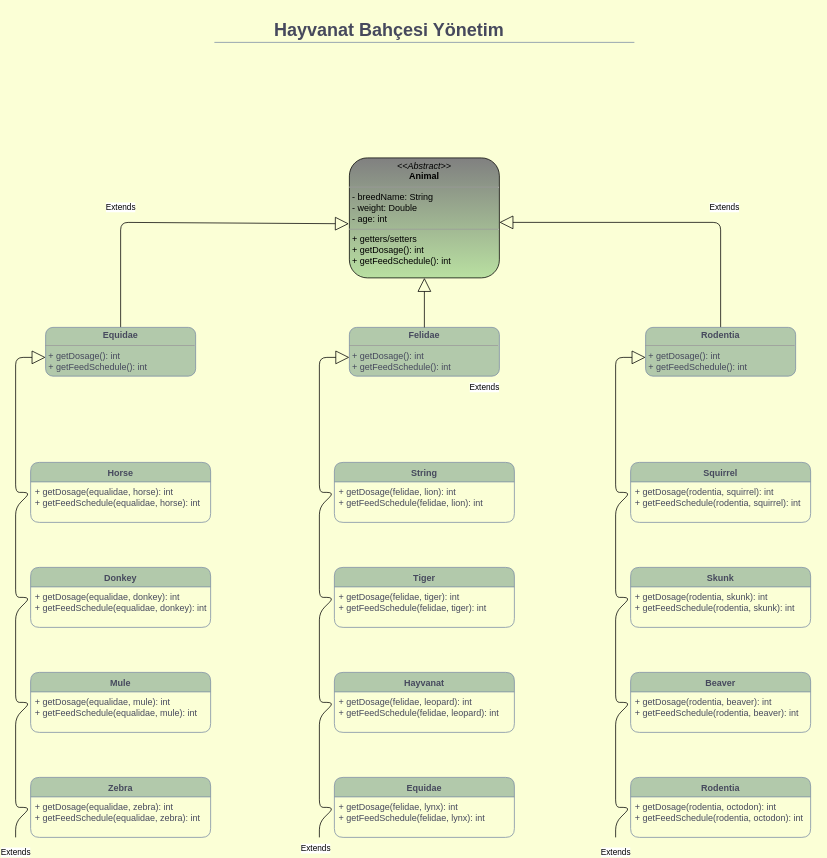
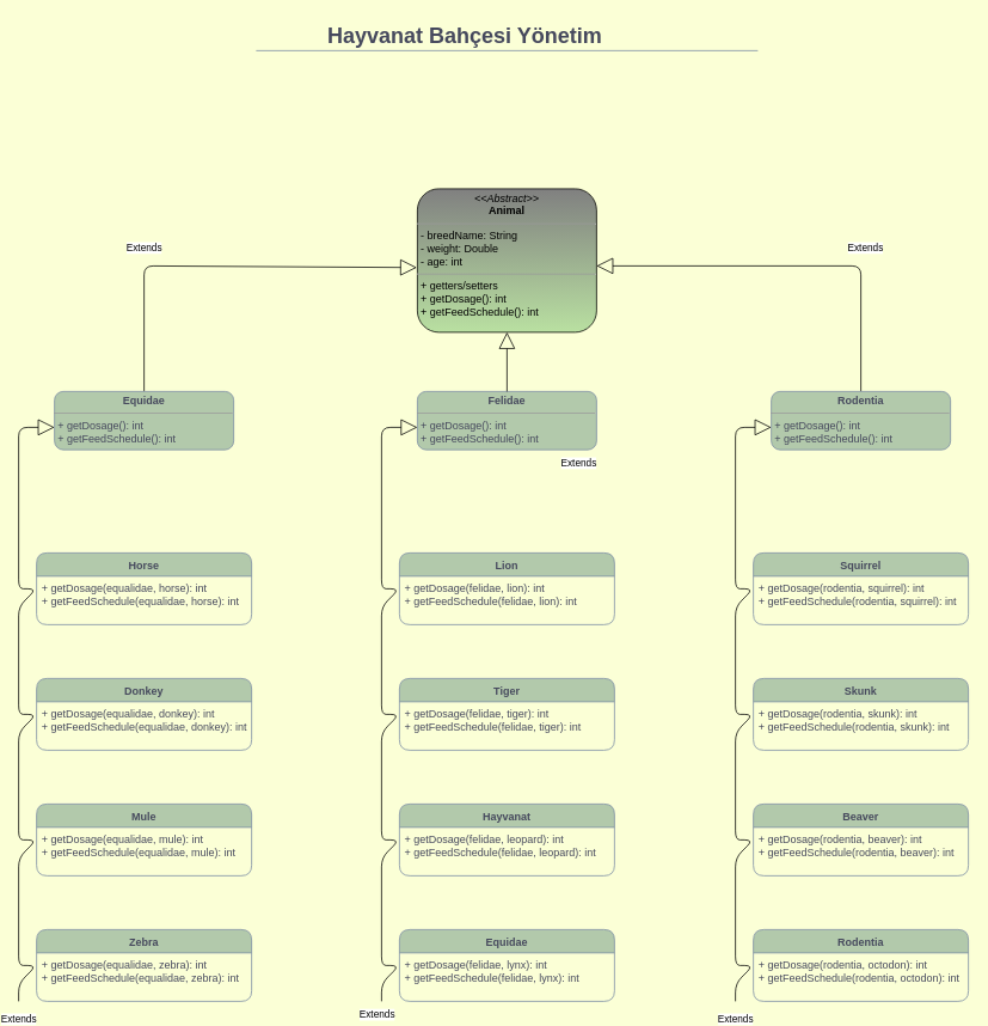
- <mxCell id="6" value="String" style="swimlane;fontStyle=1;align=center;verticalAlign=top;childLayout=stackLayout;horizontal=1;startSize=26;horizontalStack=0;resizeParent=1;resizeParentMax=0;resizeLast=0;collapsible=1;marginBottom=0;rounded=1;fillColor=#B2C9AB;strokeColor=#788AA3;fontColor=#46495D;" vertex="1" parent="1"><mxGeometry x="445" y="616" width="240" height="80" as="geometry" /></mxCell>
+ <mxCell id="6" value="Lion" style="swimlane;fontStyle=1;align=center;verticalAlign=top;childLayout=stackLayout;horizontal=1;startSize=26;horizontalStack=0;resizeParent=1;resizeParentMax=0;resizeLast=0;collapsible=1;marginBottom=0;rounded=1;fillColor=#B2C9AB;strokeColor=#788AA3;fontColor=#46495D;" vertex="1" parent="1"><mxGeometry x="445" y="616" width="240" height="80" as="geometry" /></mxCell>
